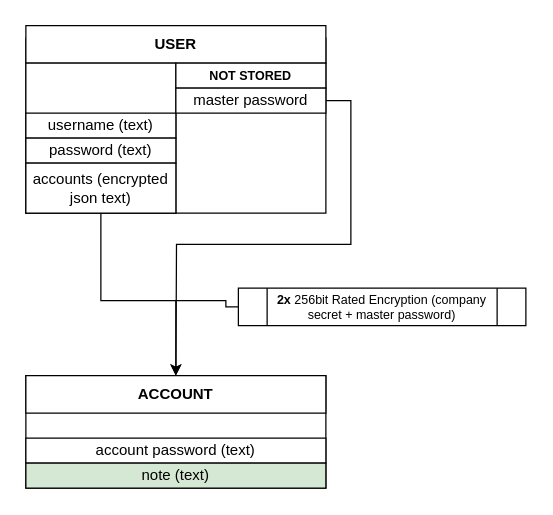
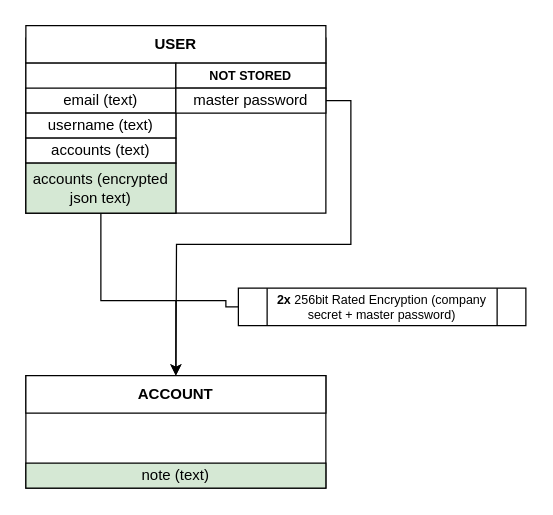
+ <mxCell id="6" value="email (text)" style="rounded=0;whiteSpace=wrap;html=1;" parent="1" vertex="1"><mxGeometry x="20" y="70" width="120" height="20" as="geometry" /></mxCell>
- <mxCell id="8" value="password (text)" style="rounded=0;whiteSpace=wrap;html=1;" parent="1" vertex="1"><mxGeometry x="20" y="110" width="120" height="20" as="geometry" /></mxCell>
+ <mxCell id="8" value="accounts (text)" style="rounded=0;whiteSpace=wrap;html=1;" parent="1" vertex="1"><mxGeometry x="20" y="110" width="120" height="20" as="geometry" /></mxCell>
- <mxCell id="10" value="accounts (encrypted json text)" style="rounded=0;whiteSpace=wrap;html=1;" parent="1" vertex="1"><mxGeometry x="20" y="130" width="120" height="40" as="geometry" /></mxCell>
+ <mxCell id="10" value="accounts (encrypted json text)" style="rounded=0;whiteSpace=wrap;html=1;fillColor=#d5e8d4;" parent="1" vertex="1"><mxGeometry x="20" y="130" width="120" height="40" as="geometry" /></mxCell>
- <mxCell id="16" value="account password (text)" style="rounded=0;whiteSpace=wrap;html=1;fontSize=12;" parent="1" vertex="1"><mxGeometry x="20" y="350" width="240" height="20" as="geometry" /></mxCell>
